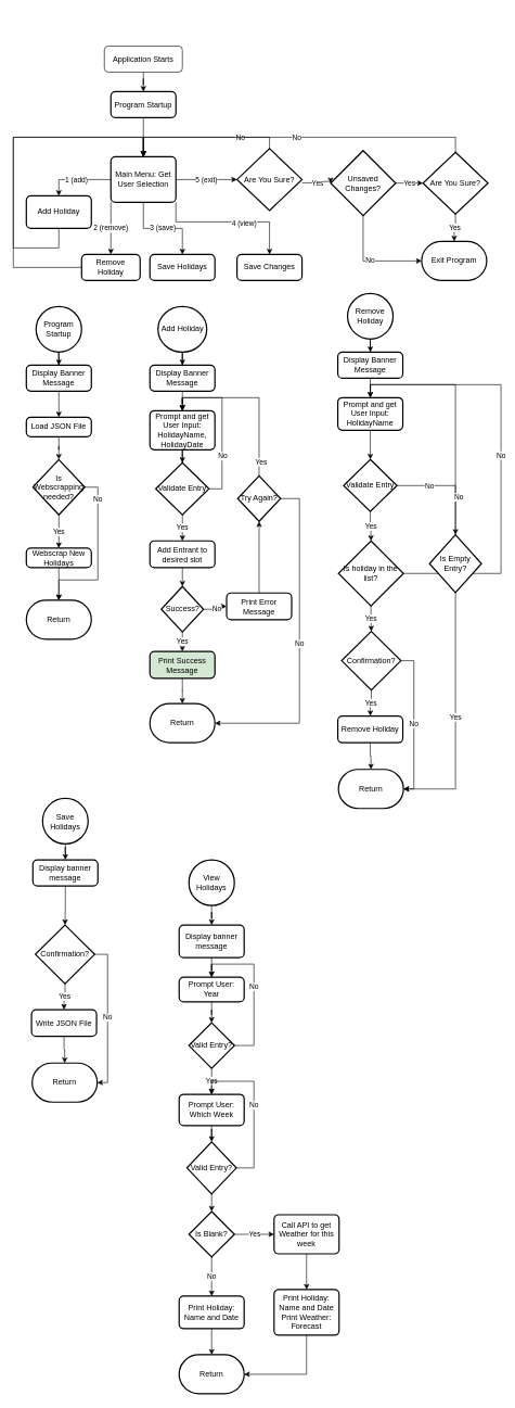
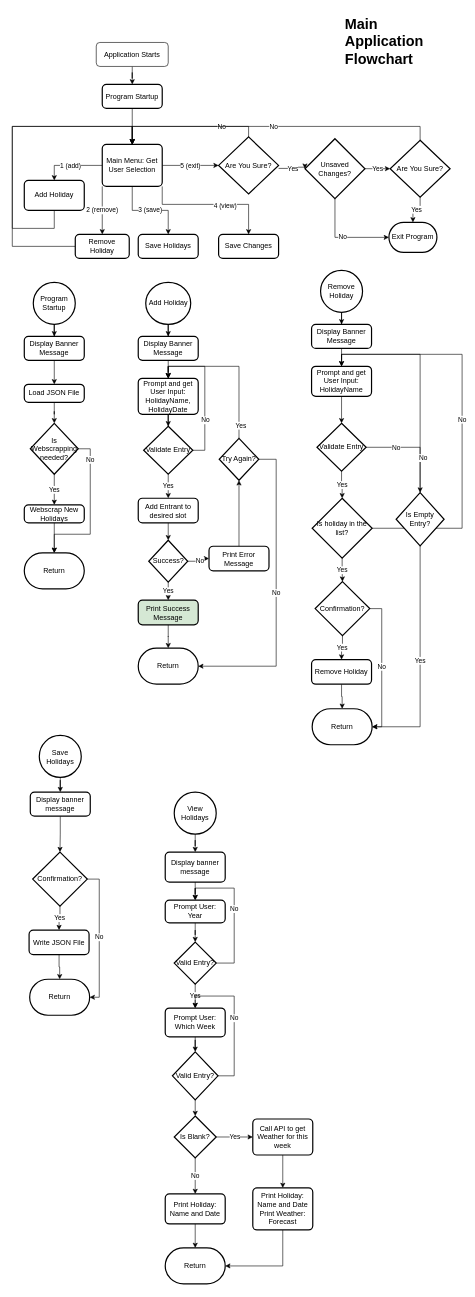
+ <mxCell id="133" value="&lt;h1&gt;Main Application Flowchart&lt;/h1&gt;" style="text;html=1;strokeColor=none;fillColor=none;spacing=5;spacingTop=-20;whiteSpace=wrap;overflow=hidden;rounded=0;" vertex="1" parent="1"><mxGeometry x="570" y="20" width="190" height="120" as="geometry" /></mxCell>
- <mxCell id="17" value="Exit Program" style="strokeWidth=2;html=1;shape=mxgraph.flowchart.terminator;whiteSpace=wrap;" parent="1" vertex="1"><mxGeometry x="648" y="370" width="100" height="60" as="geometry" /></mxCell>
+ <mxCell id="17" value="Exit Program" style="strokeWidth=2;html=1;shape=mxgraph.flowchart.terminator;whiteSpace=wrap;" parent="1" vertex="1"><mxGeometry x="648" y="370" width="80" height="50" as="geometry" /></mxCell>
